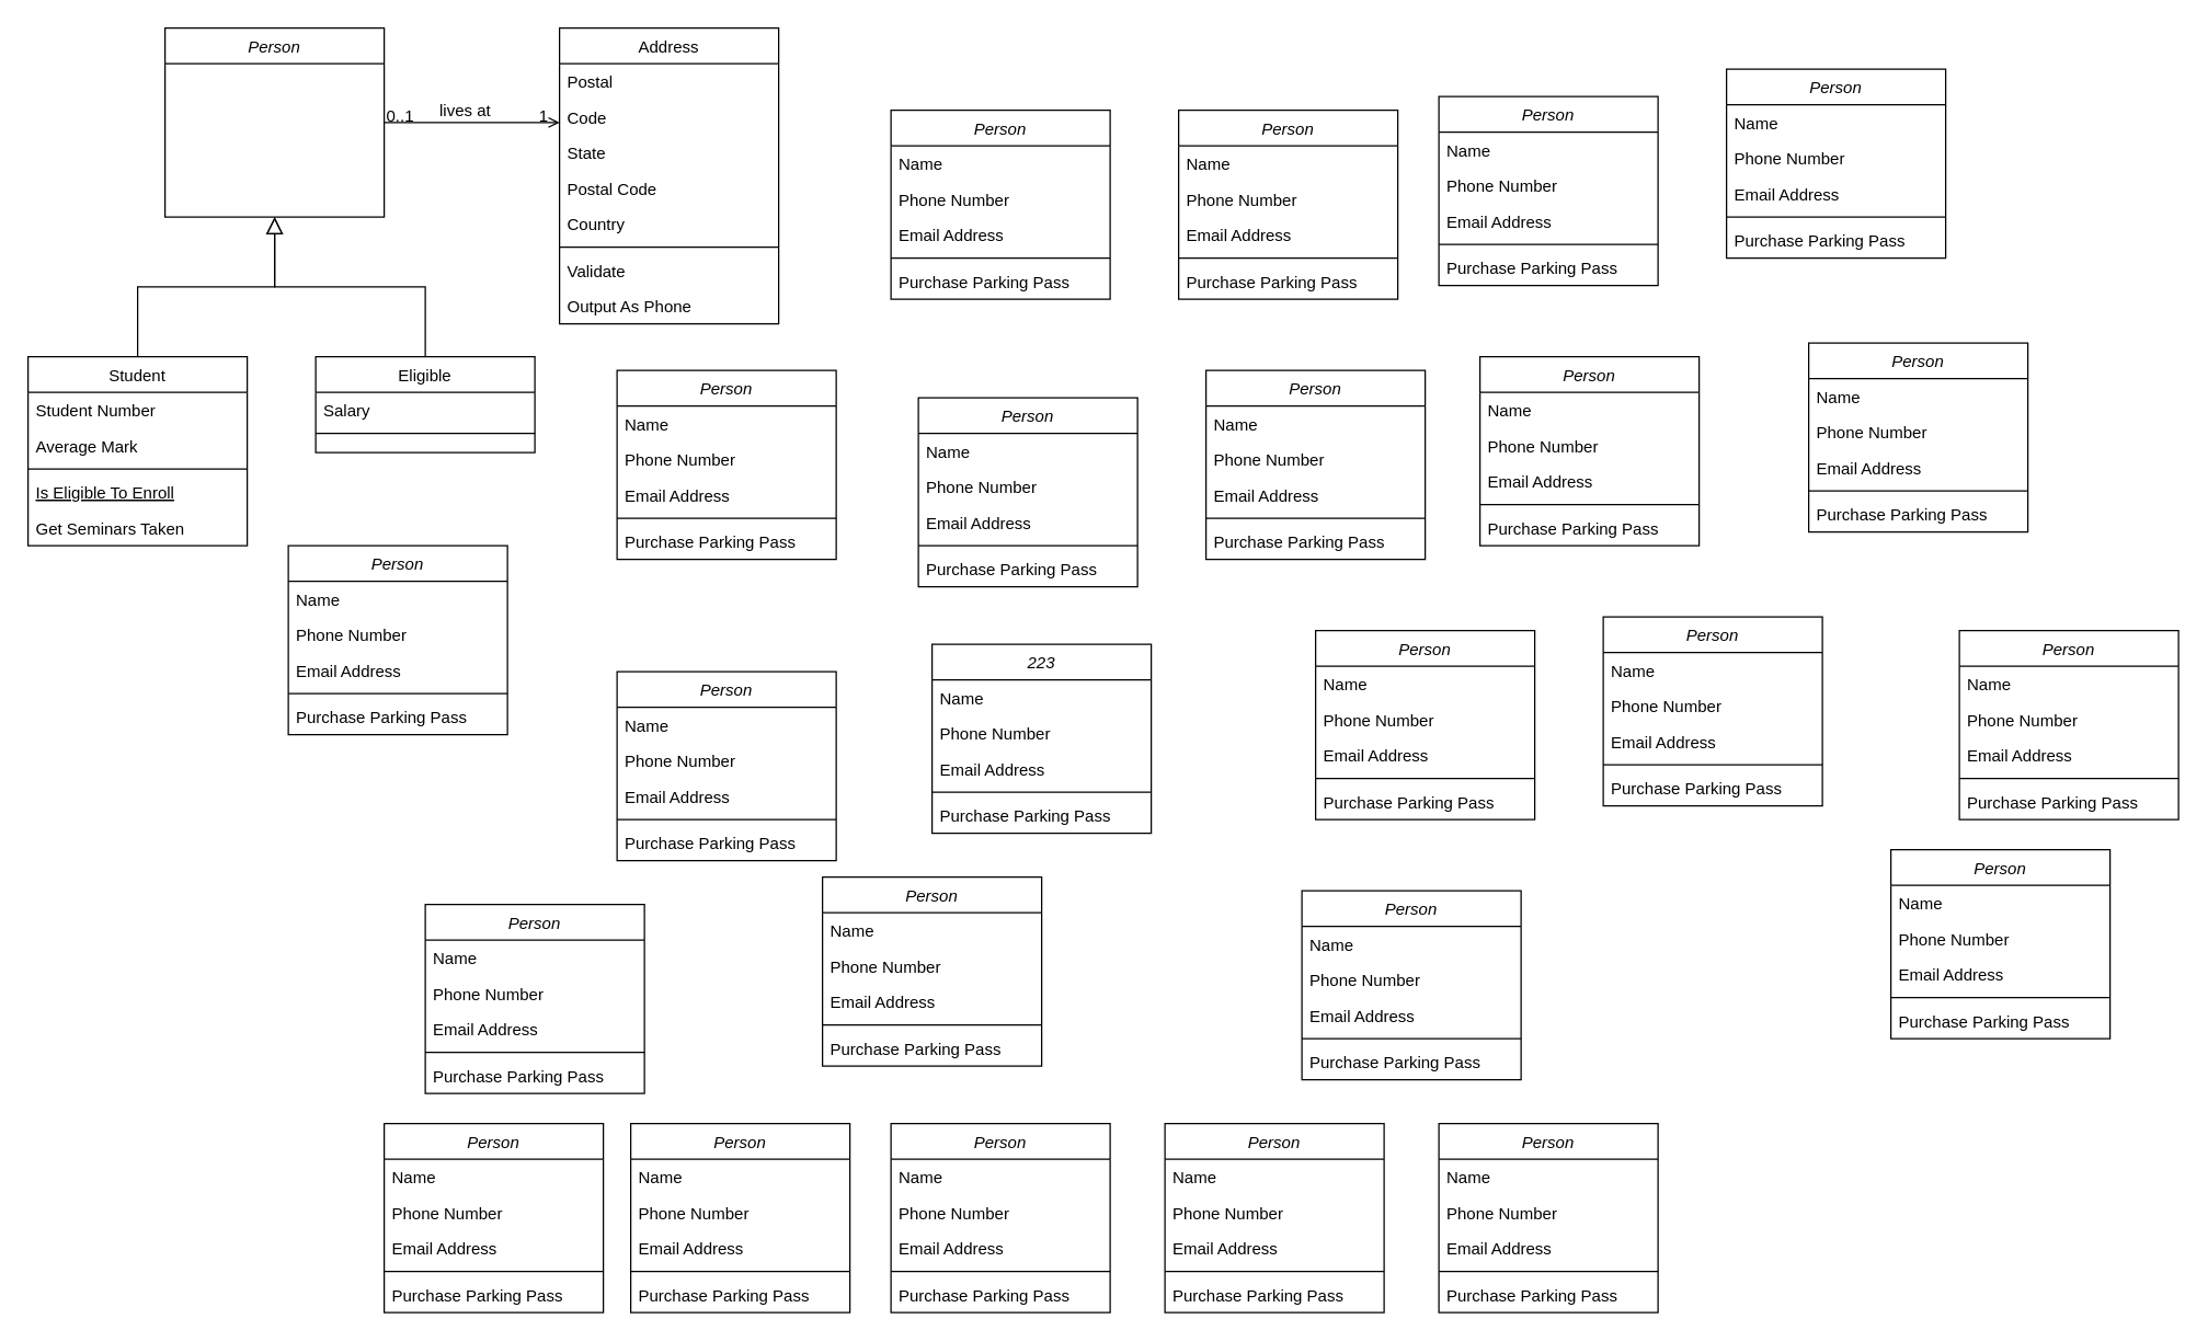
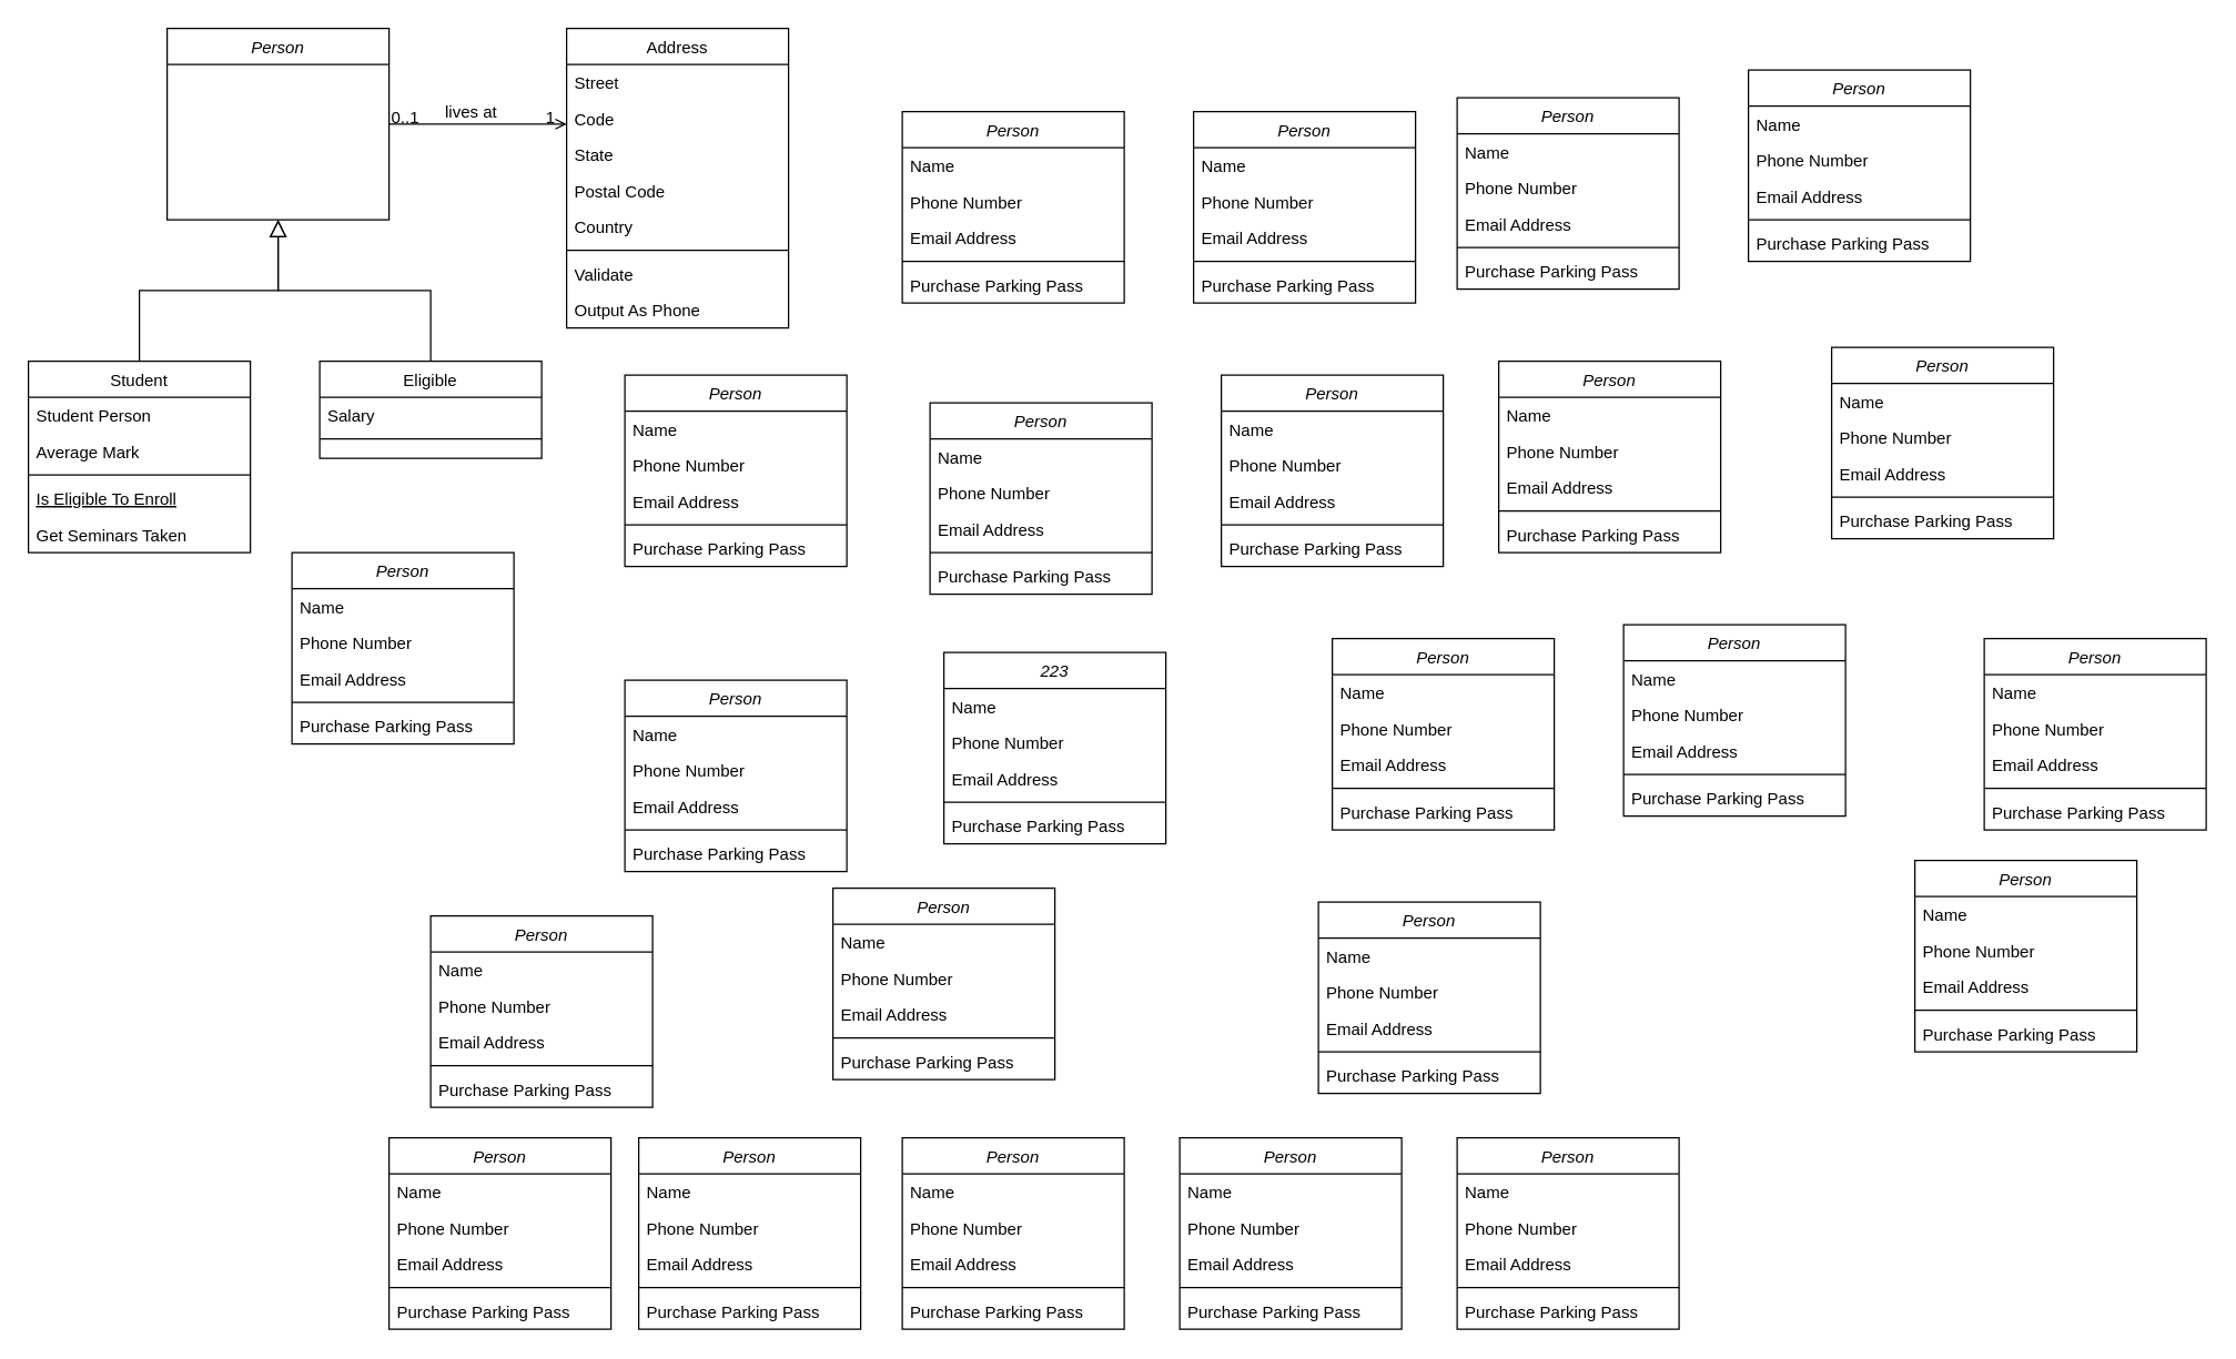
- <mxCell id="15" value="Postal" style="text;align=left;verticalAlign=top;spacingLeft=4;spacingRight=4;overflow=hidden;rotatable=0;points=[[0,0.5],[1,0.5]];portConstraint=eastwest;" parent="14" vertex="1"><mxGeometry y="26" width="160" height="26" as="geometry" /></mxCell>
+ <mxCell id="15" value="Street" style="text;align=left;verticalAlign=top;spacingLeft=4;spacingRight=4;overflow=hidden;rotatable=0;points=[[0,0.5],[1,0.5]];portConstraint=eastwest;" parent="14" vertex="1"><mxGeometry y="26" width="160" height="26" as="geometry" /></mxCell>
- <mxCell id="4" value="Student Number" style="text;align=left;verticalAlign=top;spacingLeft=4;spacingRight=4;overflow=hidden;rotatable=0;points=[[0,0.5],[1,0.5]];portConstraint=eastwest;" parent="3" vertex="1"><mxGeometry y="26" width="160" height="26" as="geometry" /></mxCell>
+ <mxCell id="4" value="Student Person" style="text;align=left;verticalAlign=top;spacingLeft=4;spacingRight=4;overflow=hidden;rotatable=0;points=[[0,0.5],[1,0.5]];portConstraint=eastwest;" parent="3" vertex="1"><mxGeometry y="26" width="160" height="26" as="geometry" /></mxCell>
